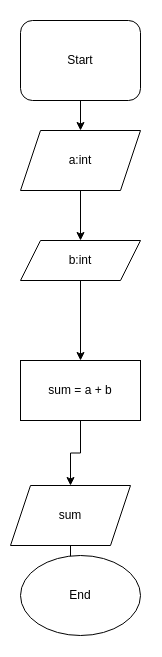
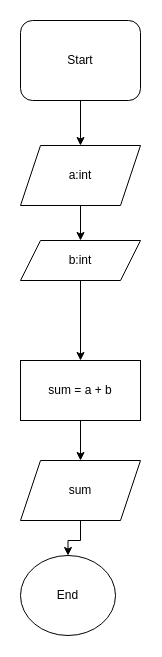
- <mxCell id="5" value="a:int" style="shape=parallelogram;perimeter=parallelogramPerimeter;whiteSpace=wrap;html=1;fixedSize=1;" parent="1" vertex="1"><mxGeometry x="20" y="130" width="120" height="60" as="geometry" /></mxCell>
+ <mxCell id="5" value="a:int" style="shape=parallelogram;perimeter=parallelogramPerimeter;whiteSpace=wrap;html=1;fixedSize=1;" parent="1" vertex="1"><mxGeometry x="20" y="145" width="120" height="60" as="geometry" /></mxCell>
- <mxCell id="9" value="sum" style="shape=parallelogram;perimeter=parallelogramPerimeter;whiteSpace=wrap;html=1;fixedSize=1;" parent="1" vertex="1"><mxGeometry x="10" y="485" width="120" height="60" as="geometry" /></mxCell>
+ <mxCell id="9" value="sum" style="shape=parallelogram;perimeter=parallelogramPerimeter;whiteSpace=wrap;html=1;fixedSize=1;" parent="1" vertex="1"><mxGeometry x="20" y="460" width="120" height="60" as="geometry" /></mxCell>
- <mxCell id="10" value="End" style="ellipse;whiteSpace=wrap;html=1;" parent="1" vertex="1"><mxGeometry x="20" y="555" width="120" height="80" as="geometry" /></mxCell>
+ <mxCell id="10" value="End" style="ellipse;whiteSpace=wrap;html=1;" parent="1" vertex="1"><mxGeometry x="20" y="555" width="95" height="80" as="geometry" /></mxCell>
